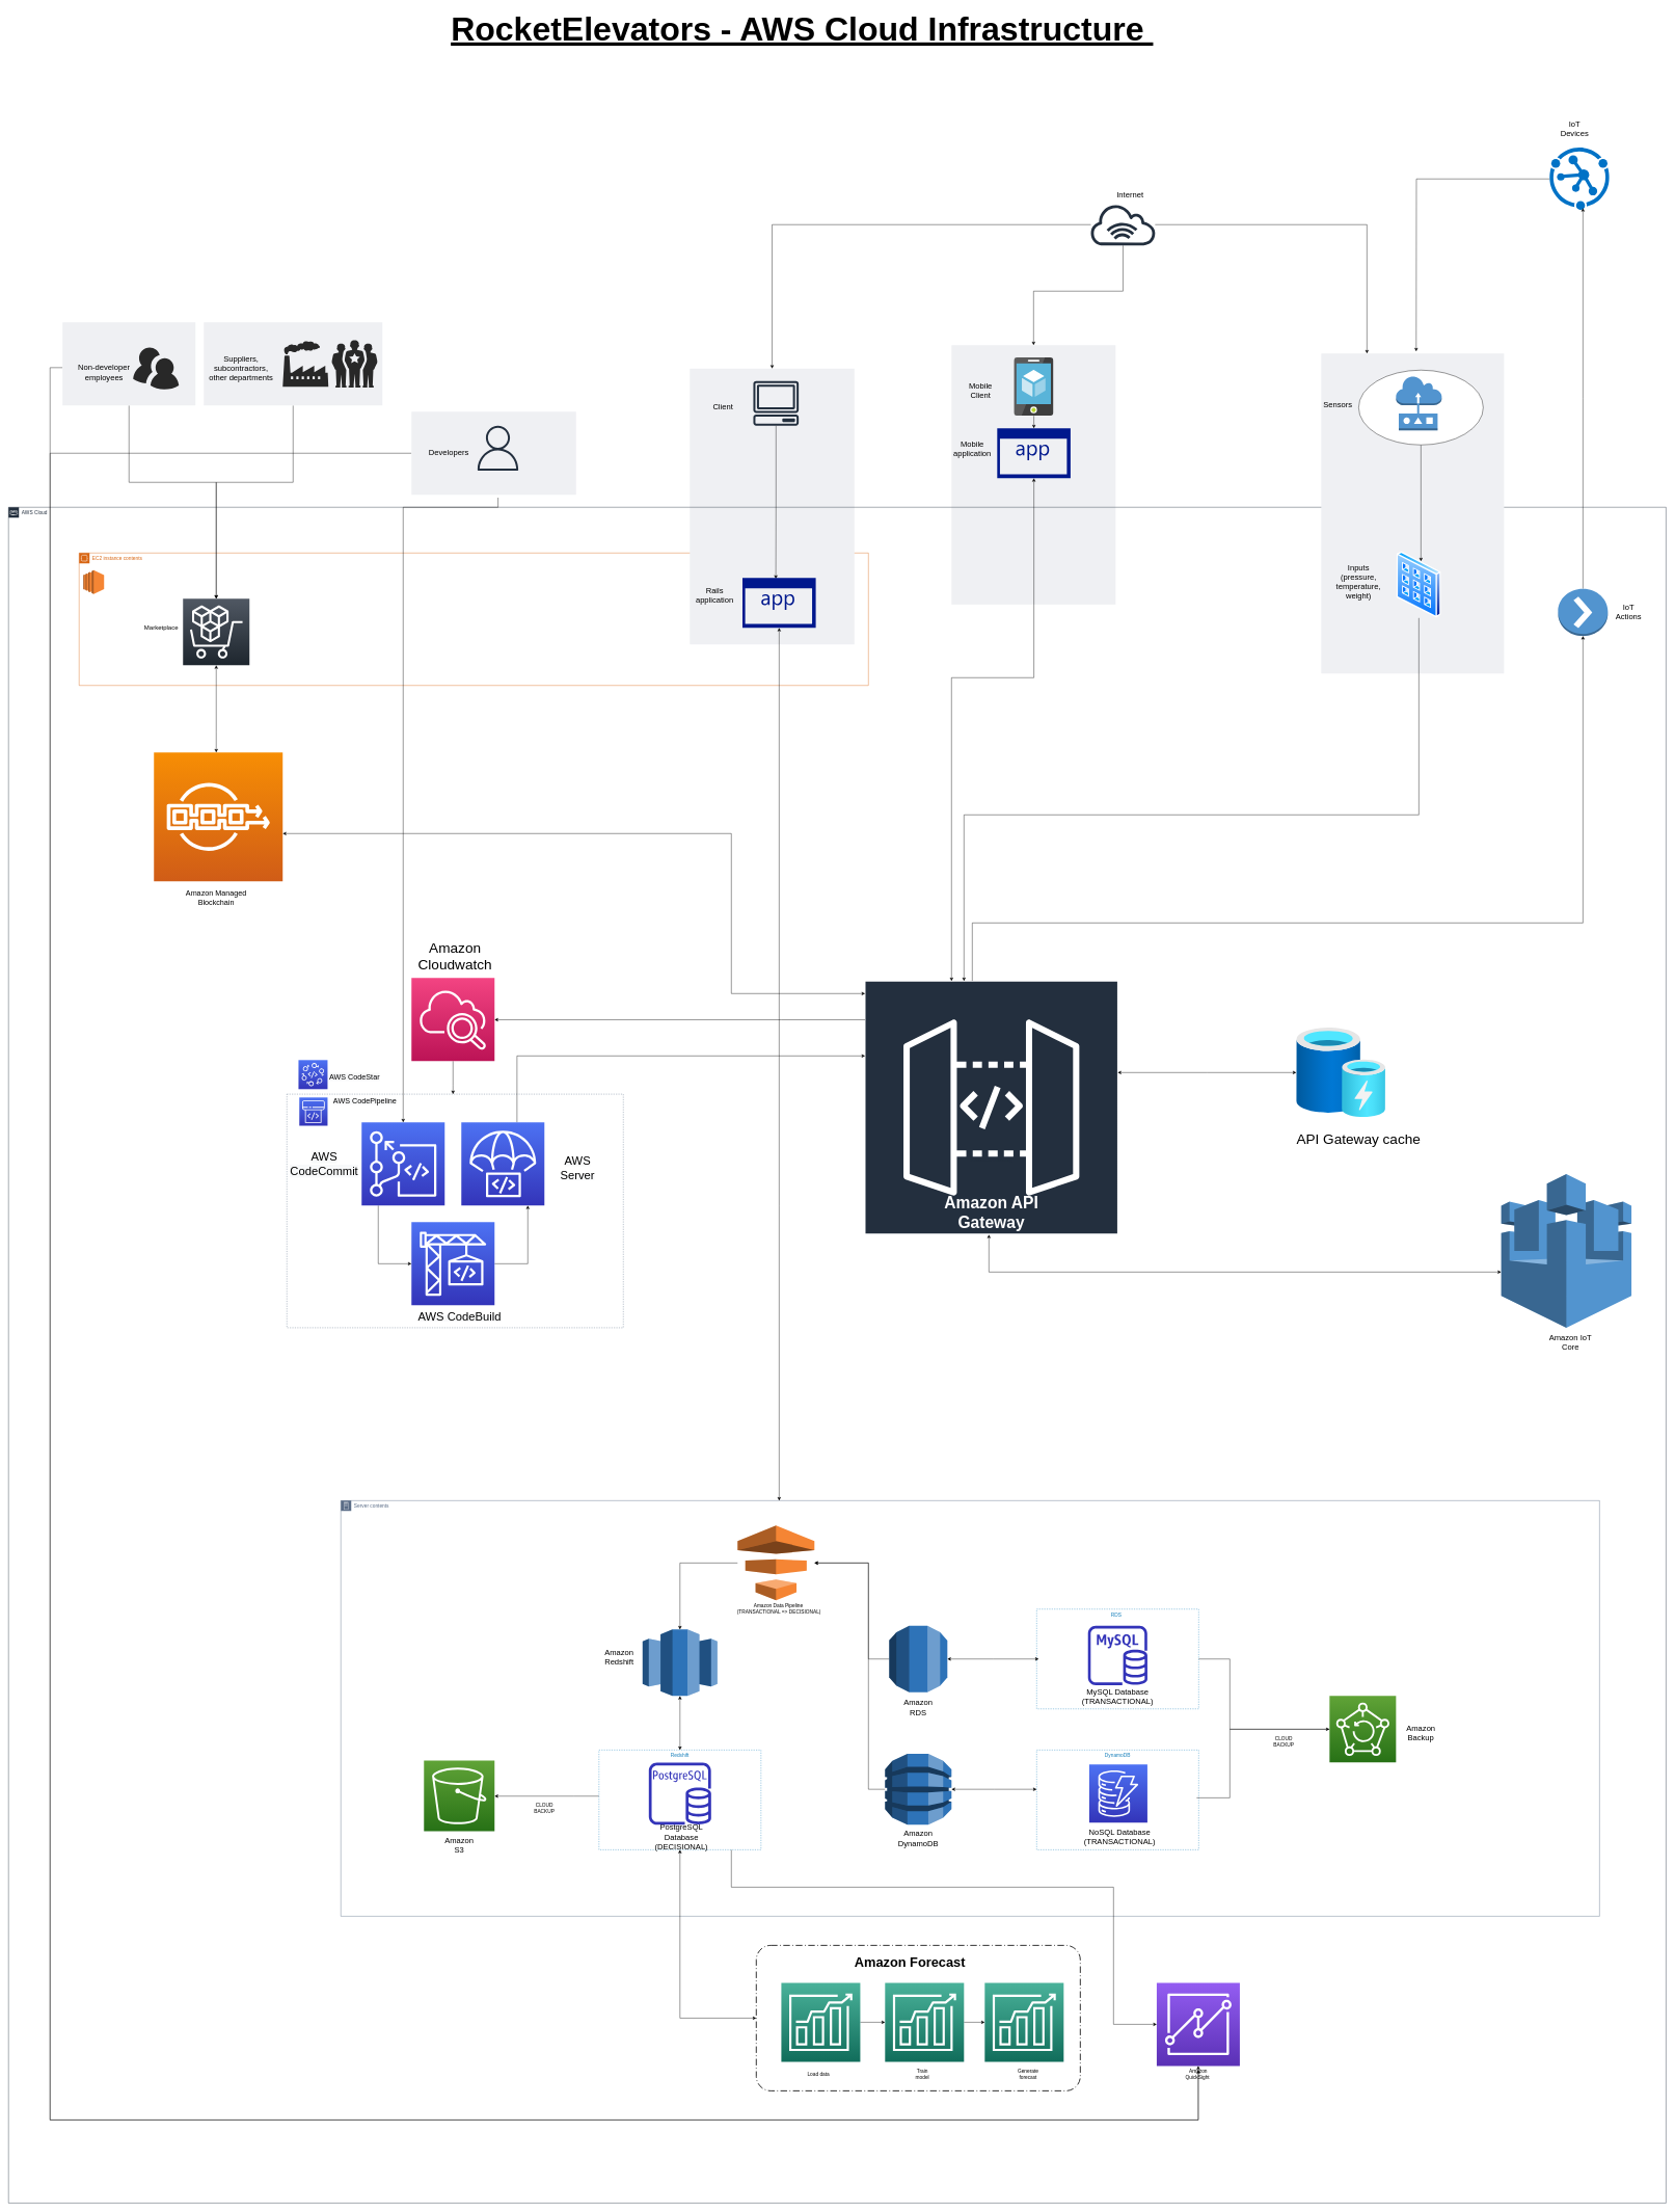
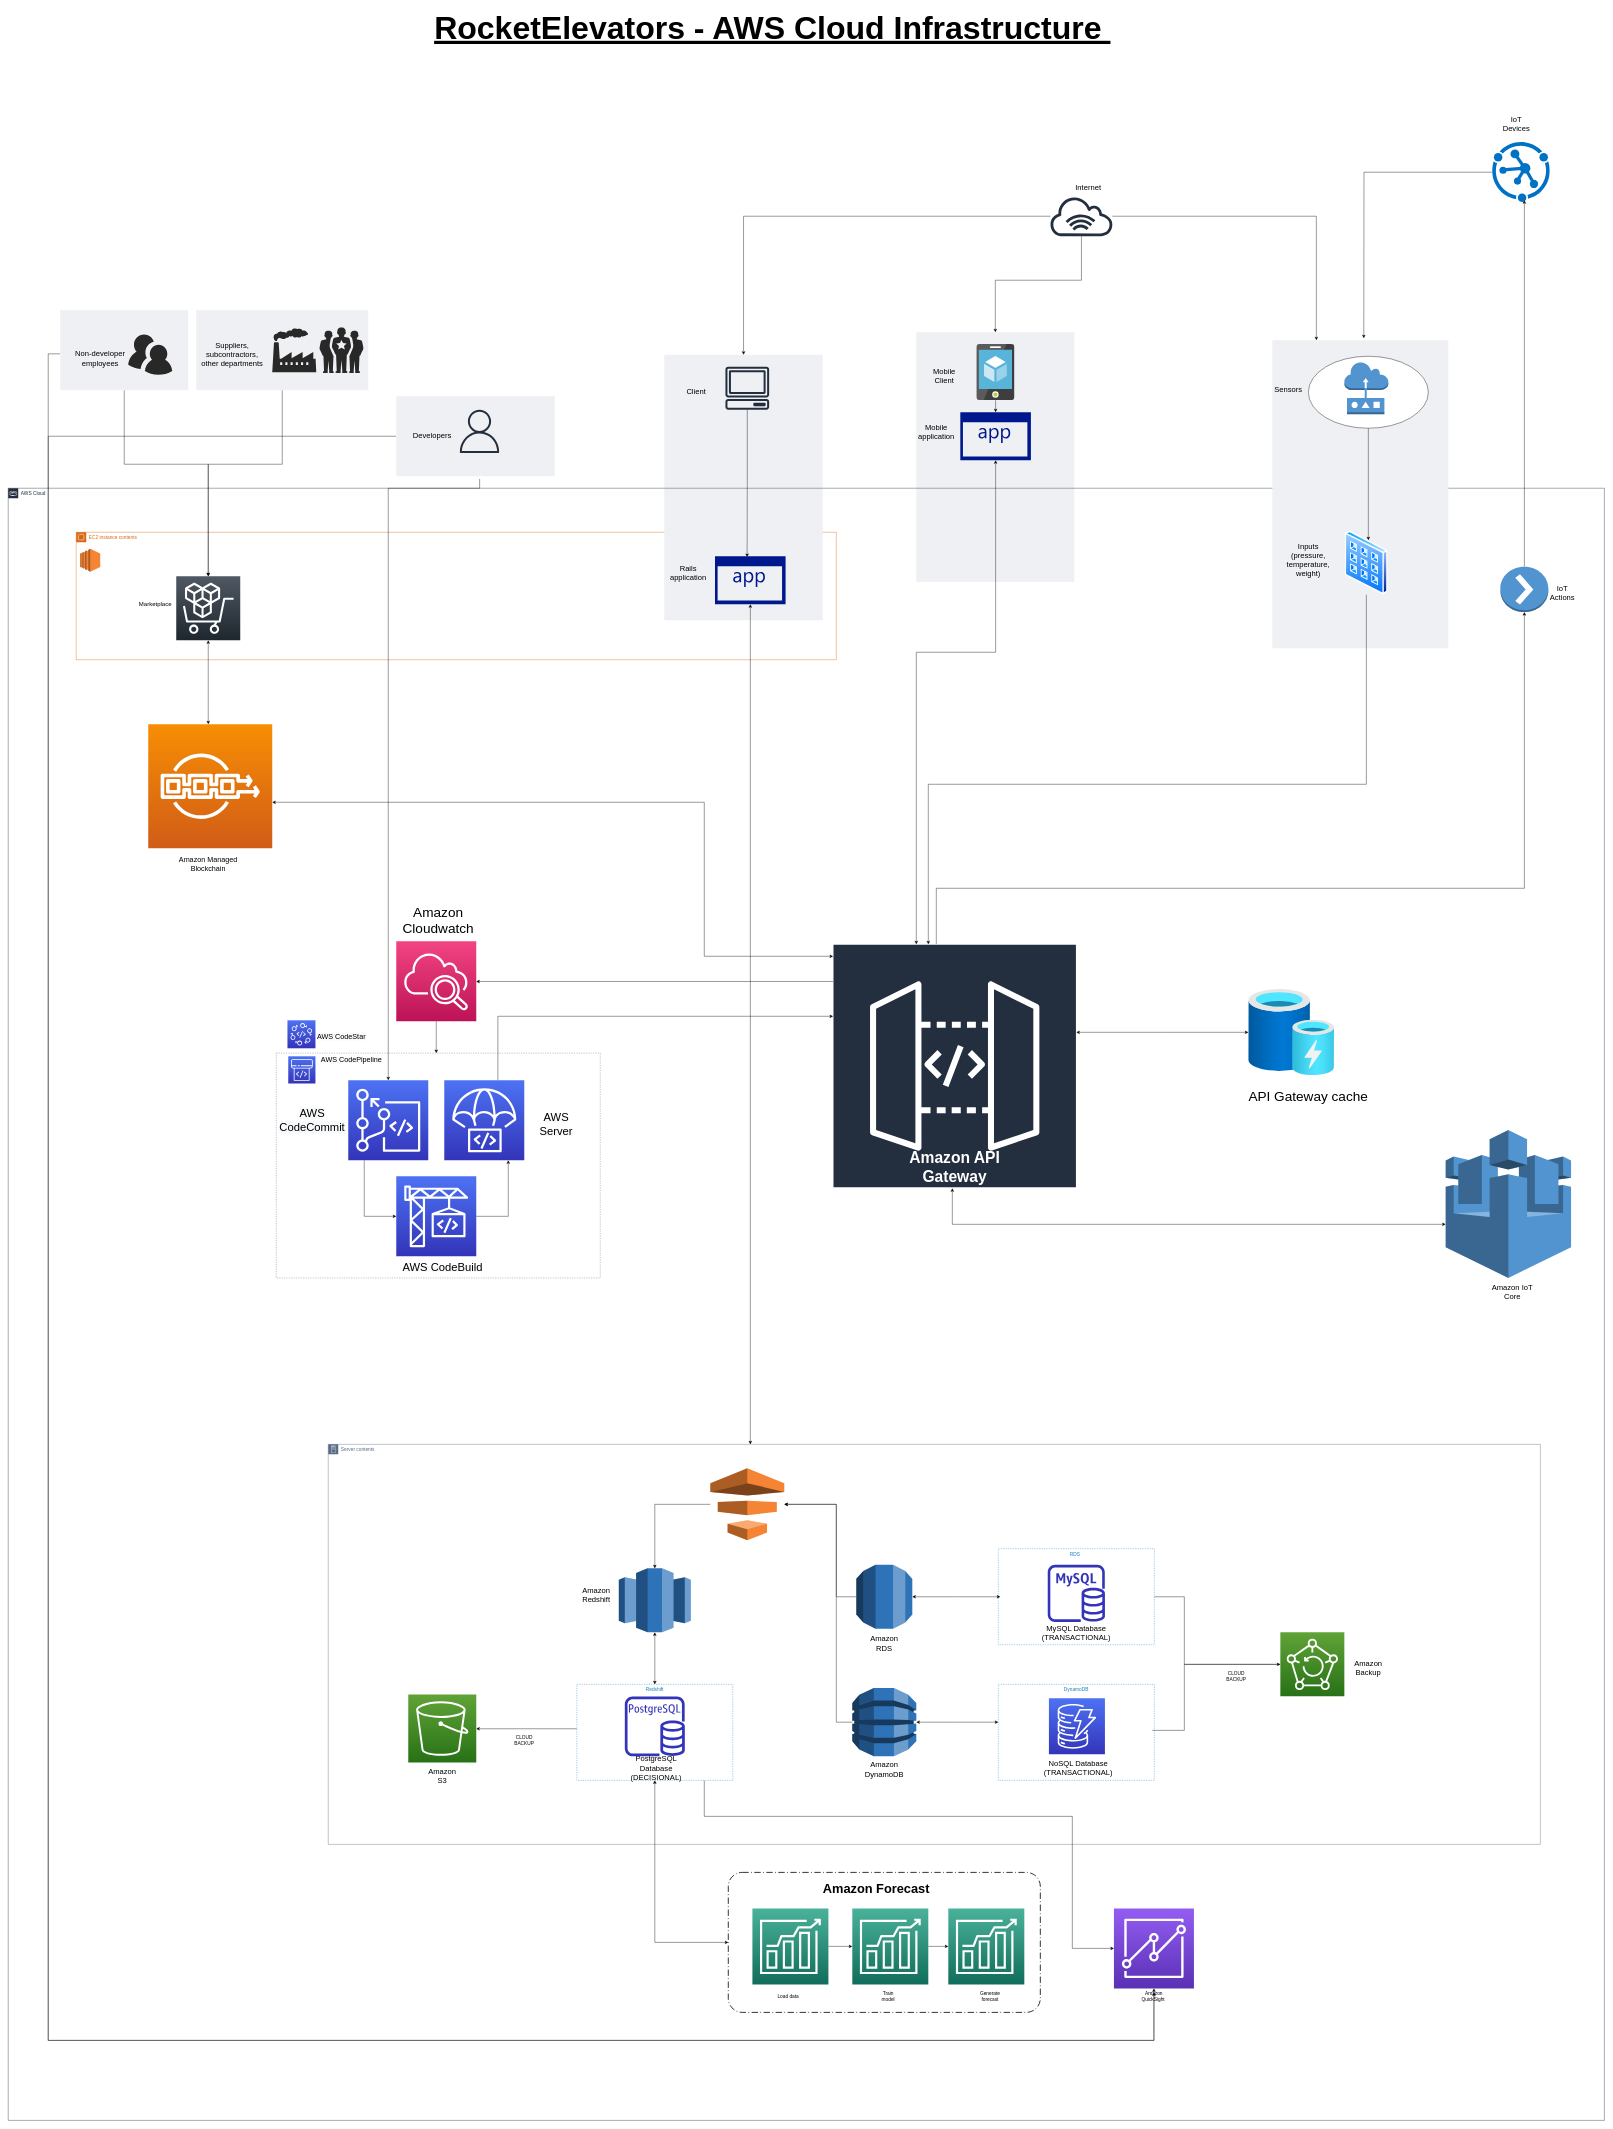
- <mxCell id="88" value="IoT Actions" style="text;html=1;strokeColor=none;fillColor=none;align=center;verticalAlign=middle;whiteSpace=wrap;rounded=0;fontSize=19;fontColor=#000000;" vertex="1" parent="1"><mxGeometry x="3900" y="1462.8" width="40" height="20" as="geometry" /></mxCell>
+ <mxCell id="88" value="IoT Actions" style="text;html=1;strokeColor=none;fillColor=none;align=center;verticalAlign=middle;whiteSpace=wrap;rounded=0;fontSize=19;fontColor=#000000;" vertex="1" parent="1"><mxGeometry x="3885" y="1472.8" width="40" height="20" as="geometry" /></mxCell>
- <mxCell id="91" value="Amazon Data Pipeline&amp;nbsp;&lt;br&gt;(TRANSACTIONAL =&amp;gt; DECISIONAL)" style="text;html=1;strokeColor=none;fillColor=none;align=center;verticalAlign=middle;whiteSpace=wrap;rounded=0;" vertex="1" parent="1"><mxGeometry x="1760" y="3860" width="230" height="20" as="geometry" /></mxCell>
